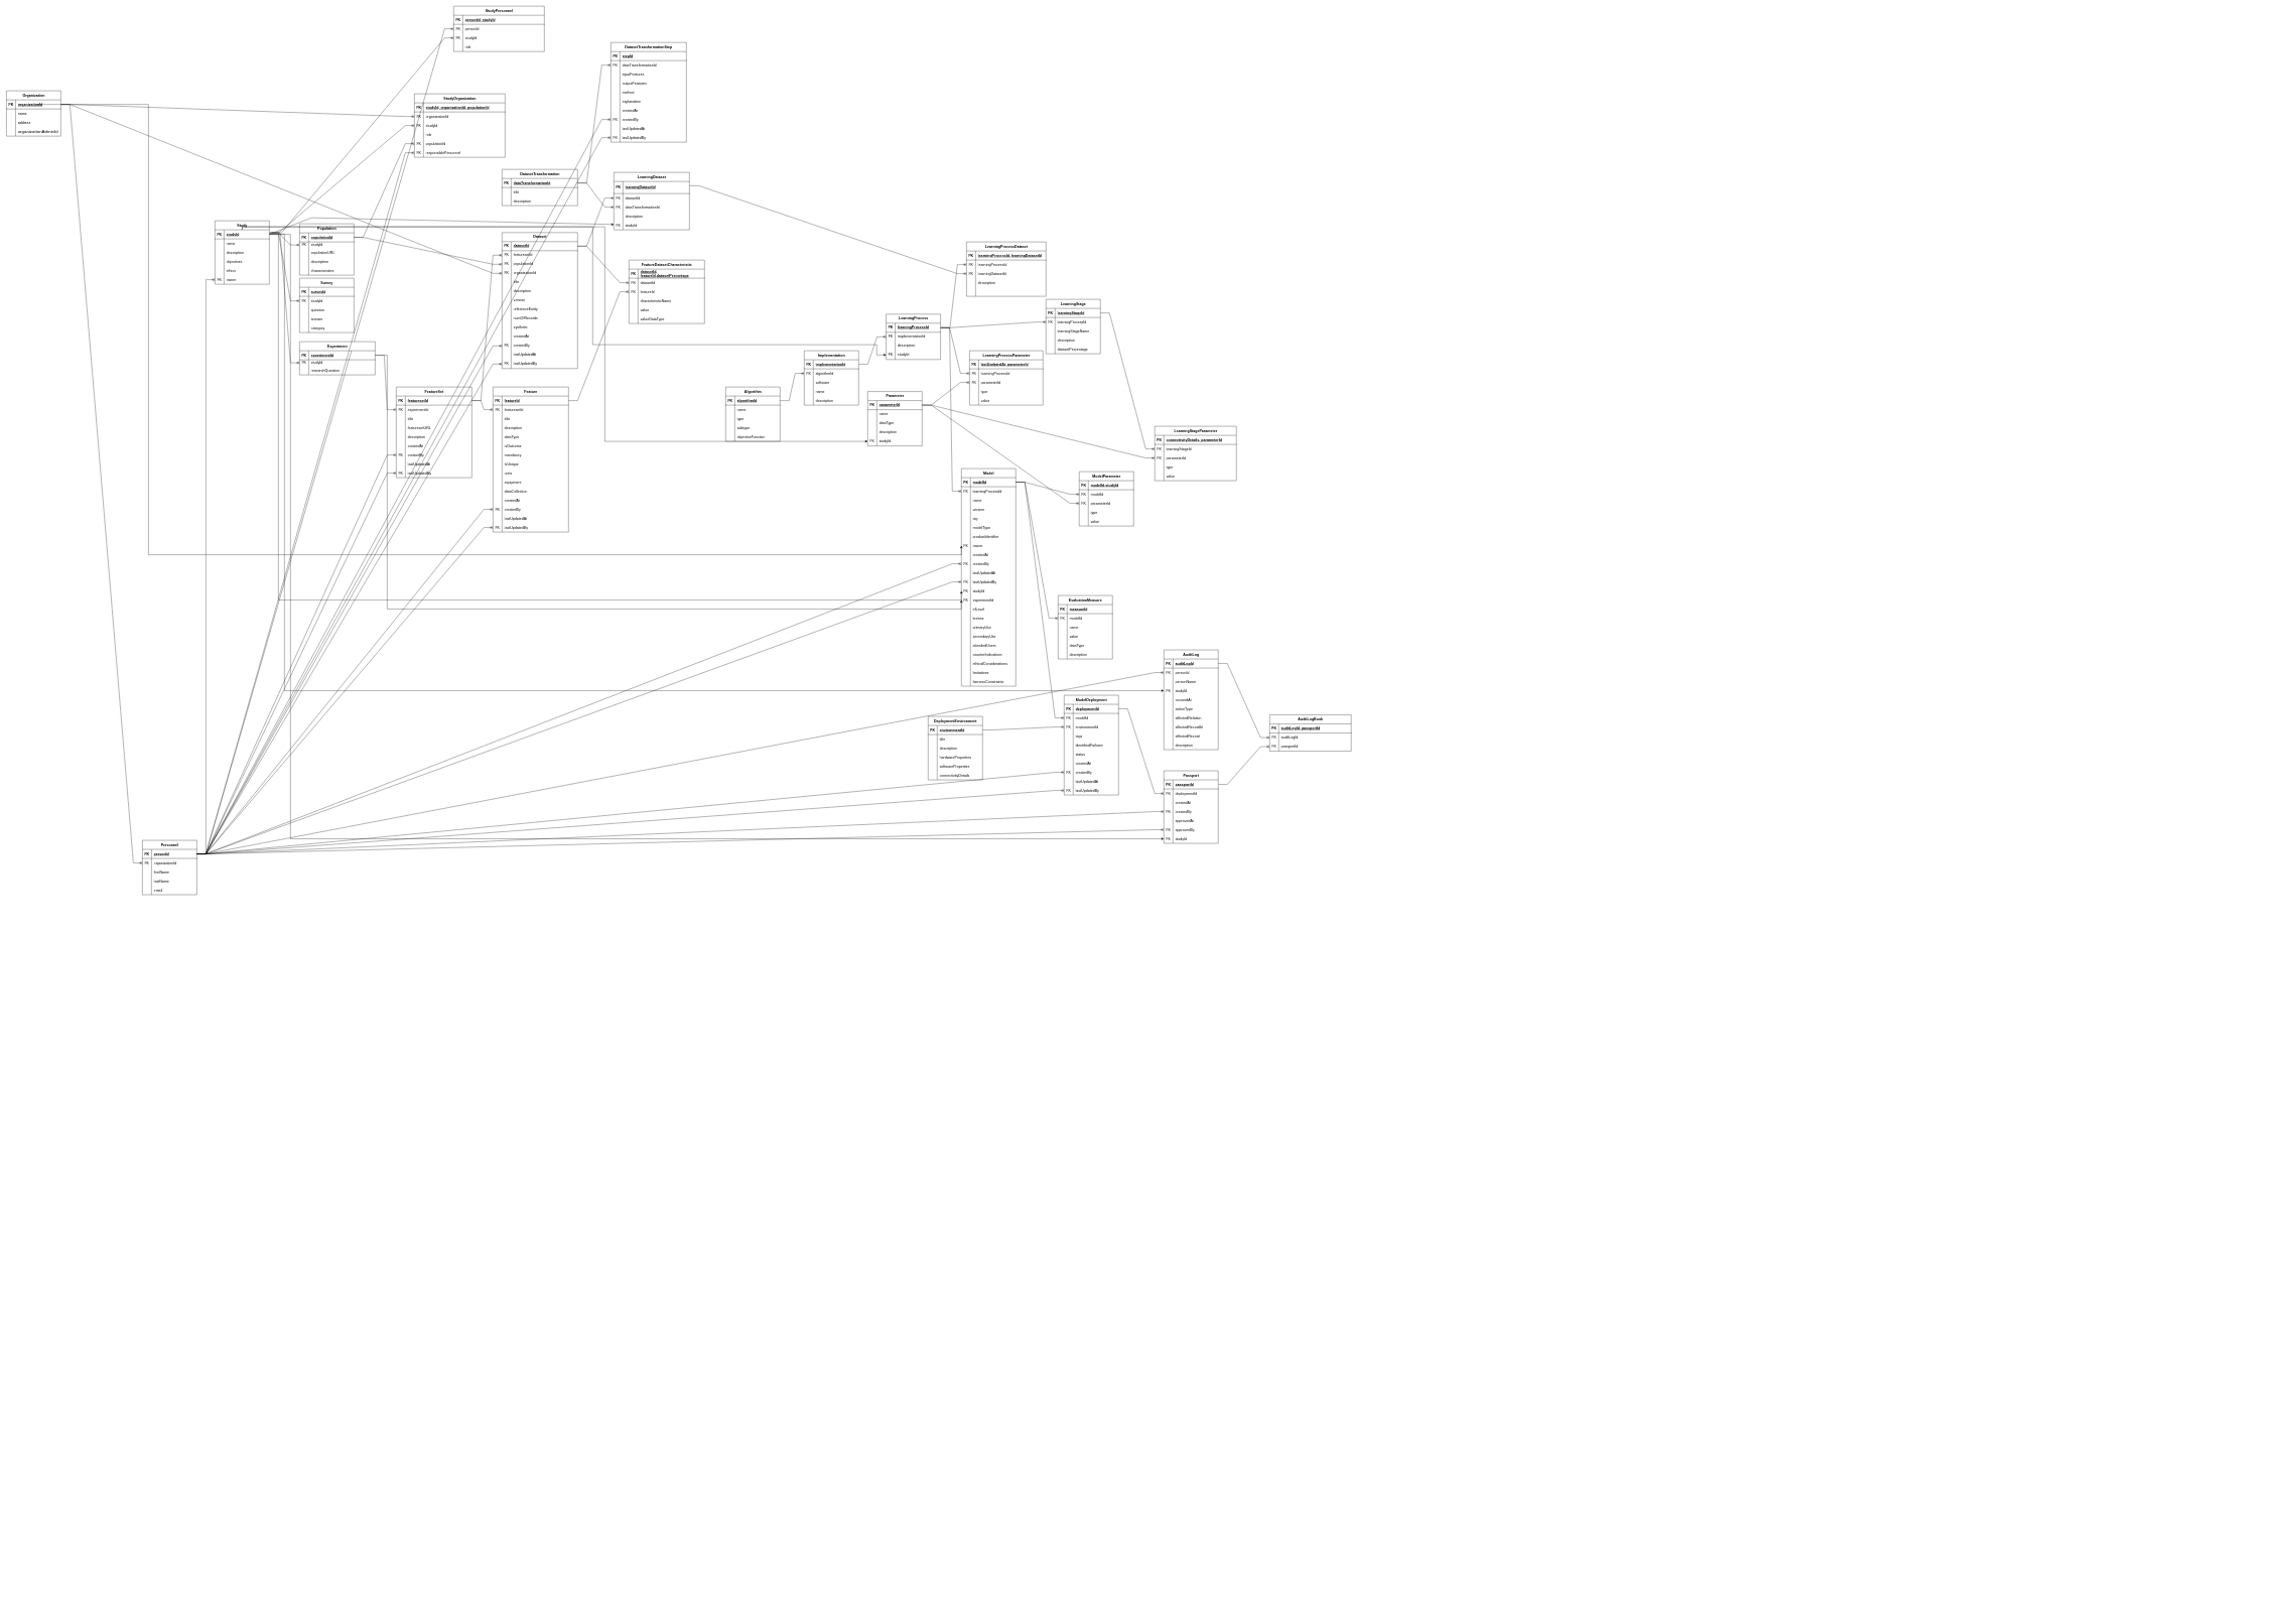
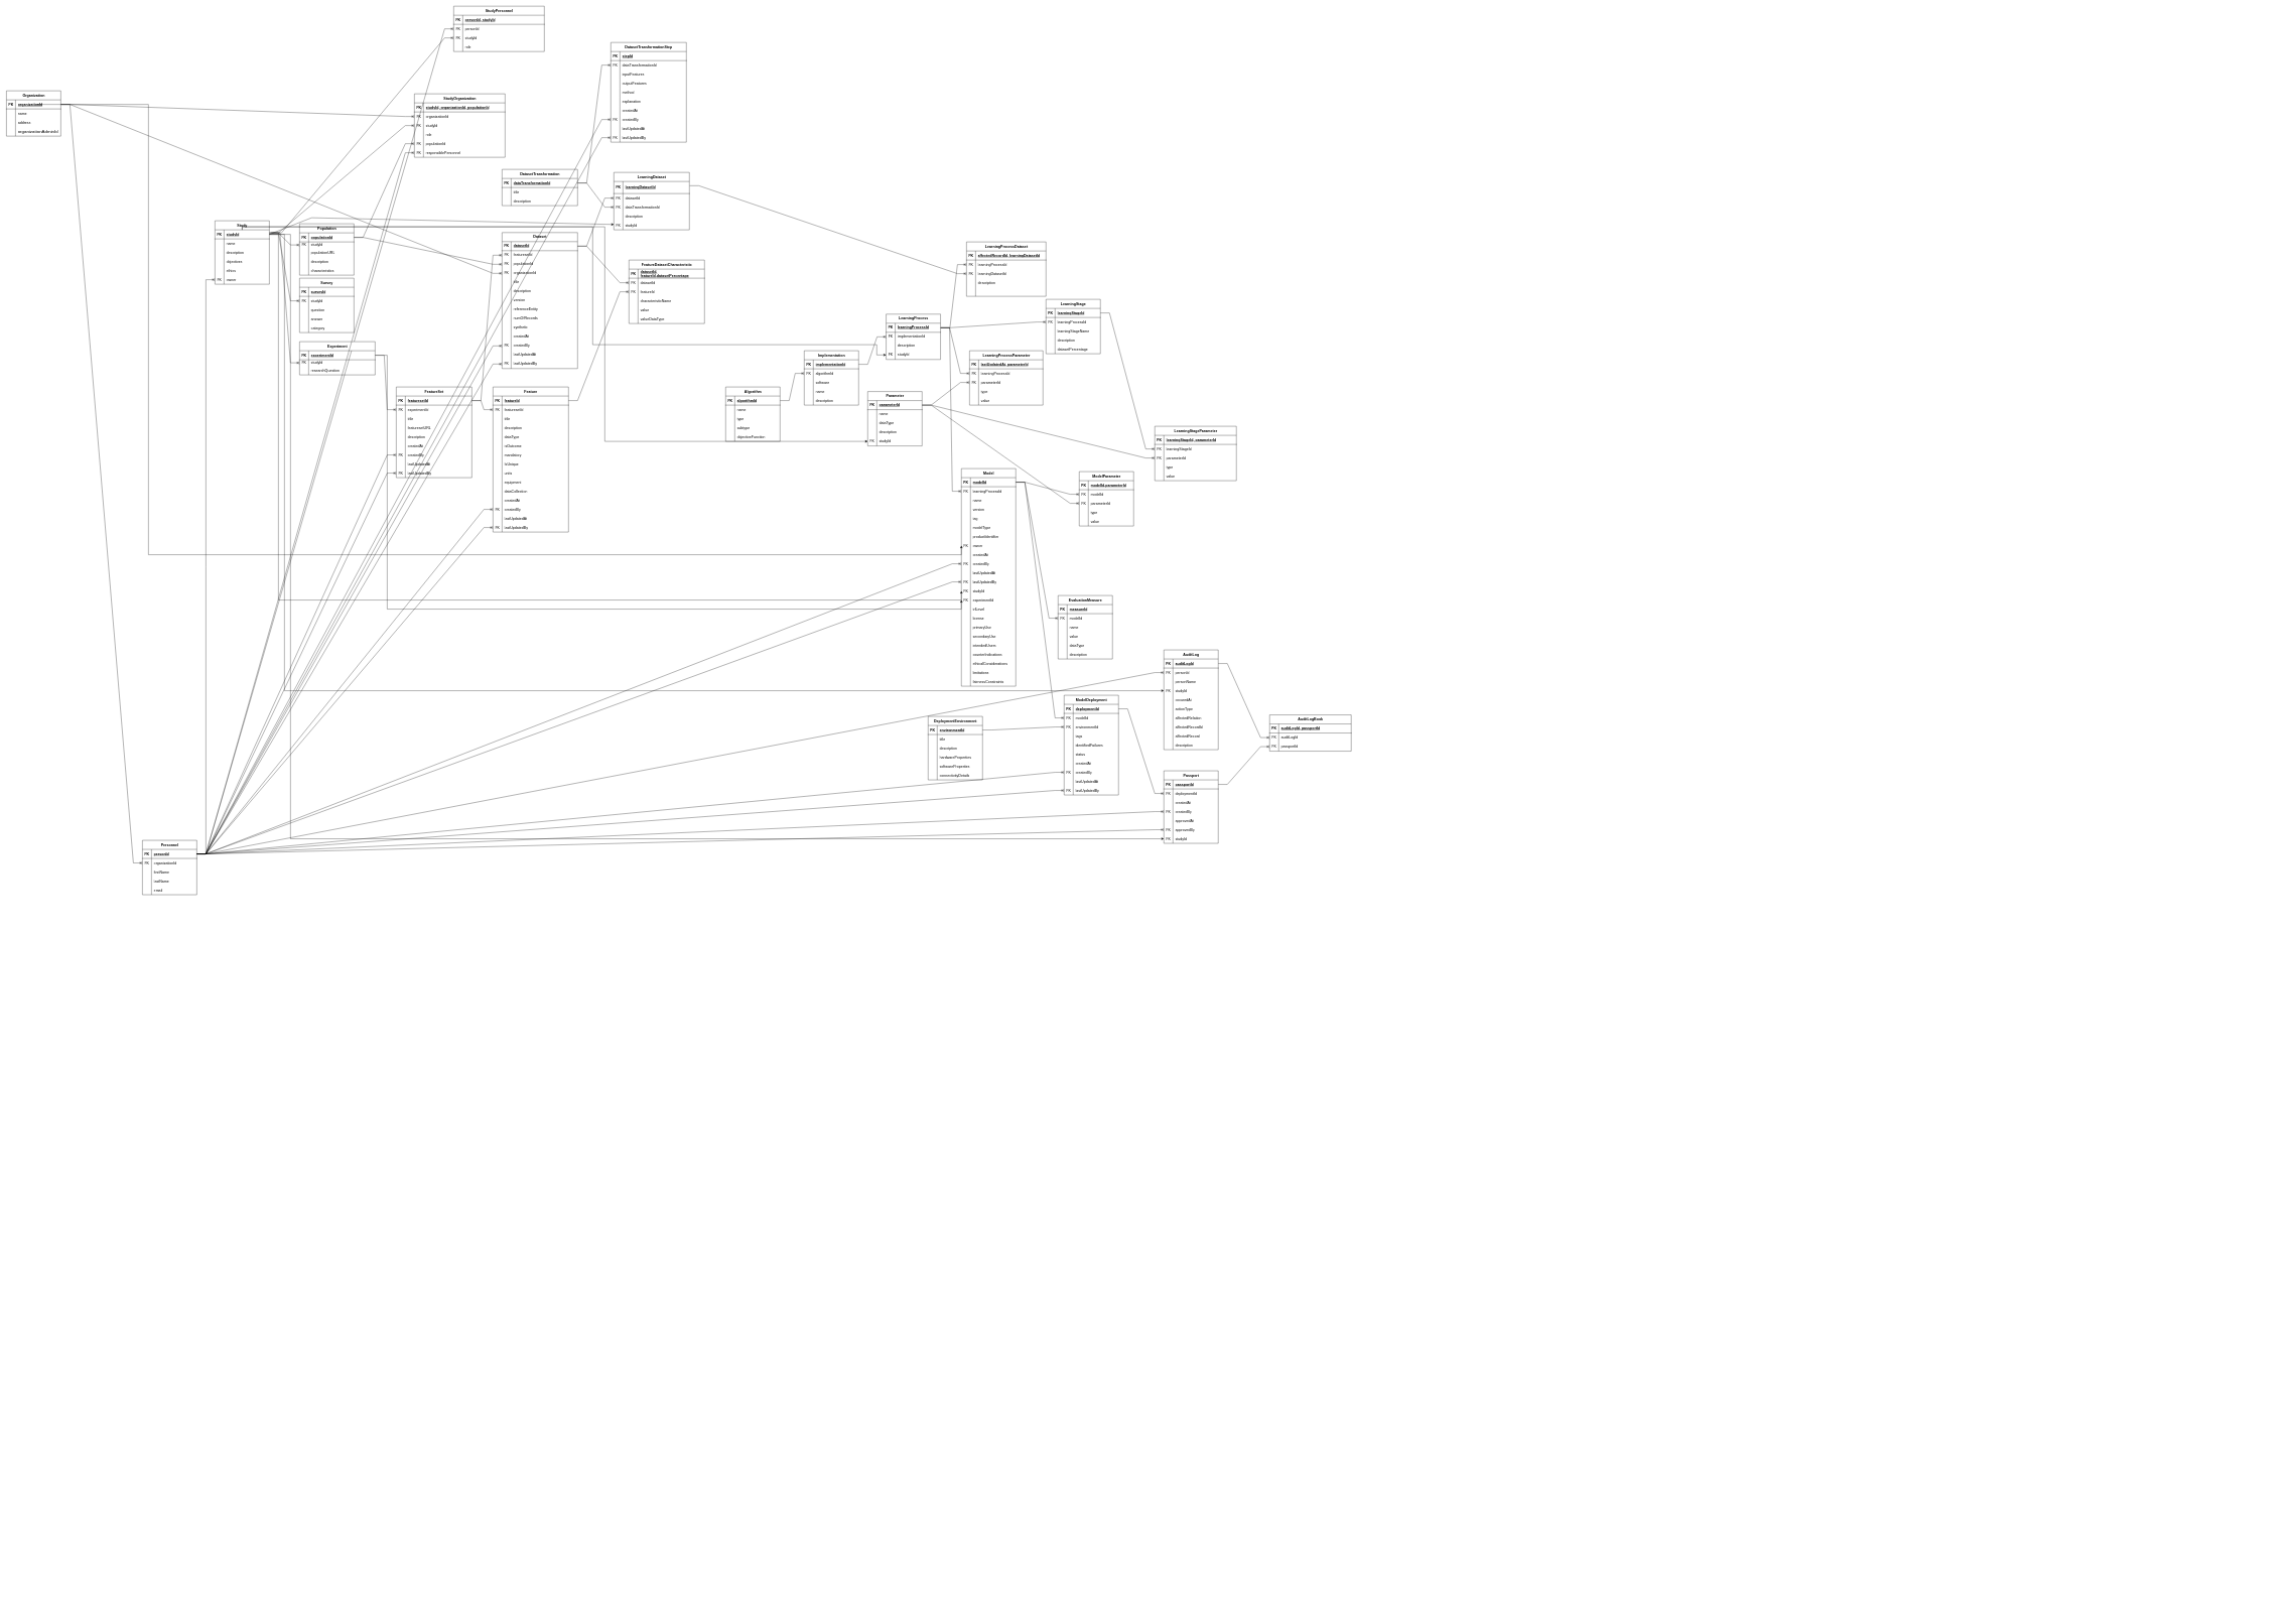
- <mxCell id="68" value="learningProcessId, learningDatasetId" style="shape=partialRectangle;connectable=0;fillColor=none;top=0;left=0;bottom=0;right=0;align=left;spacingLeft=6;fontStyle=5;overflow=hidden;whiteSpace=wrap;html=1;" parent="66" vertex="1"><mxGeometry x="30" width="233" height="30" as="geometry"><mxRectangle width="233" height="30" as="alternateBounds" /></mxGeometry></mxCell>
+ <mxCell id="68" value="affectedRecordId, learningDatasetId" style="shape=partialRectangle;connectable=0;fillColor=none;top=0;left=0;bottom=0;right=0;align=left;spacingLeft=6;fontStyle=5;overflow=hidden;whiteSpace=wrap;html=1;" parent="66" vertex="1"><mxGeometry x="30" width="233" height="30" as="geometry"><mxRectangle width="233" height="30" as="alternateBounds" /></mxGeometry></mxCell>
- <mxCell id="455" value="connectivityDetails, parameterId" style="shape=partialRectangle;connectable=0;fillColor=none;top=0;left=0;bottom=0;right=0;align=left;spacingLeft=6;fontStyle=5;overflow=hidden;whiteSpace=wrap;html=1;" parent="453" vertex="1"><mxGeometry x="30" width="240" height="30" as="geometry"><mxRectangle width="240" height="30" as="alternateBounds" /></mxGeometry></mxCell>
+ <mxCell id="455" value="learningStageId, parameterId" style="shape=partialRectangle;connectable=0;fillColor=none;top=0;left=0;bottom=0;right=0;align=left;spacingLeft=6;fontStyle=5;overflow=hidden;whiteSpace=wrap;html=1;" parent="453" vertex="1"><mxGeometry x="30" width="240" height="30" as="geometry"><mxRectangle width="240" height="30" as="alternateBounds" /></mxGeometry></mxCell>
- <mxCell id="544" value="modelId,studyId" style="shape=partialRectangle;connectable=0;fillColor=none;top=0;left=0;bottom=0;right=0;align=left;spacingLeft=6;fontStyle=5;overflow=hidden;whiteSpace=wrap;html=1;" parent="542" vertex="1"><mxGeometry x="30" width="150" height="30" as="geometry"><mxRectangle width="150" height="30" as="alternateBounds" /></mxGeometry></mxCell>
+ <mxCell id="544" value="modelId,parameterId" style="shape=partialRectangle;connectable=0;fillColor=none;top=0;left=0;bottom=0;right=0;align=left;spacingLeft=6;fontStyle=5;overflow=hidden;whiteSpace=wrap;html=1;" parent="542" vertex="1"><mxGeometry x="30" width="150" height="30" as="geometry"><mxRectangle width="150" height="30" as="alternateBounds" /></mxGeometry></mxCell>
